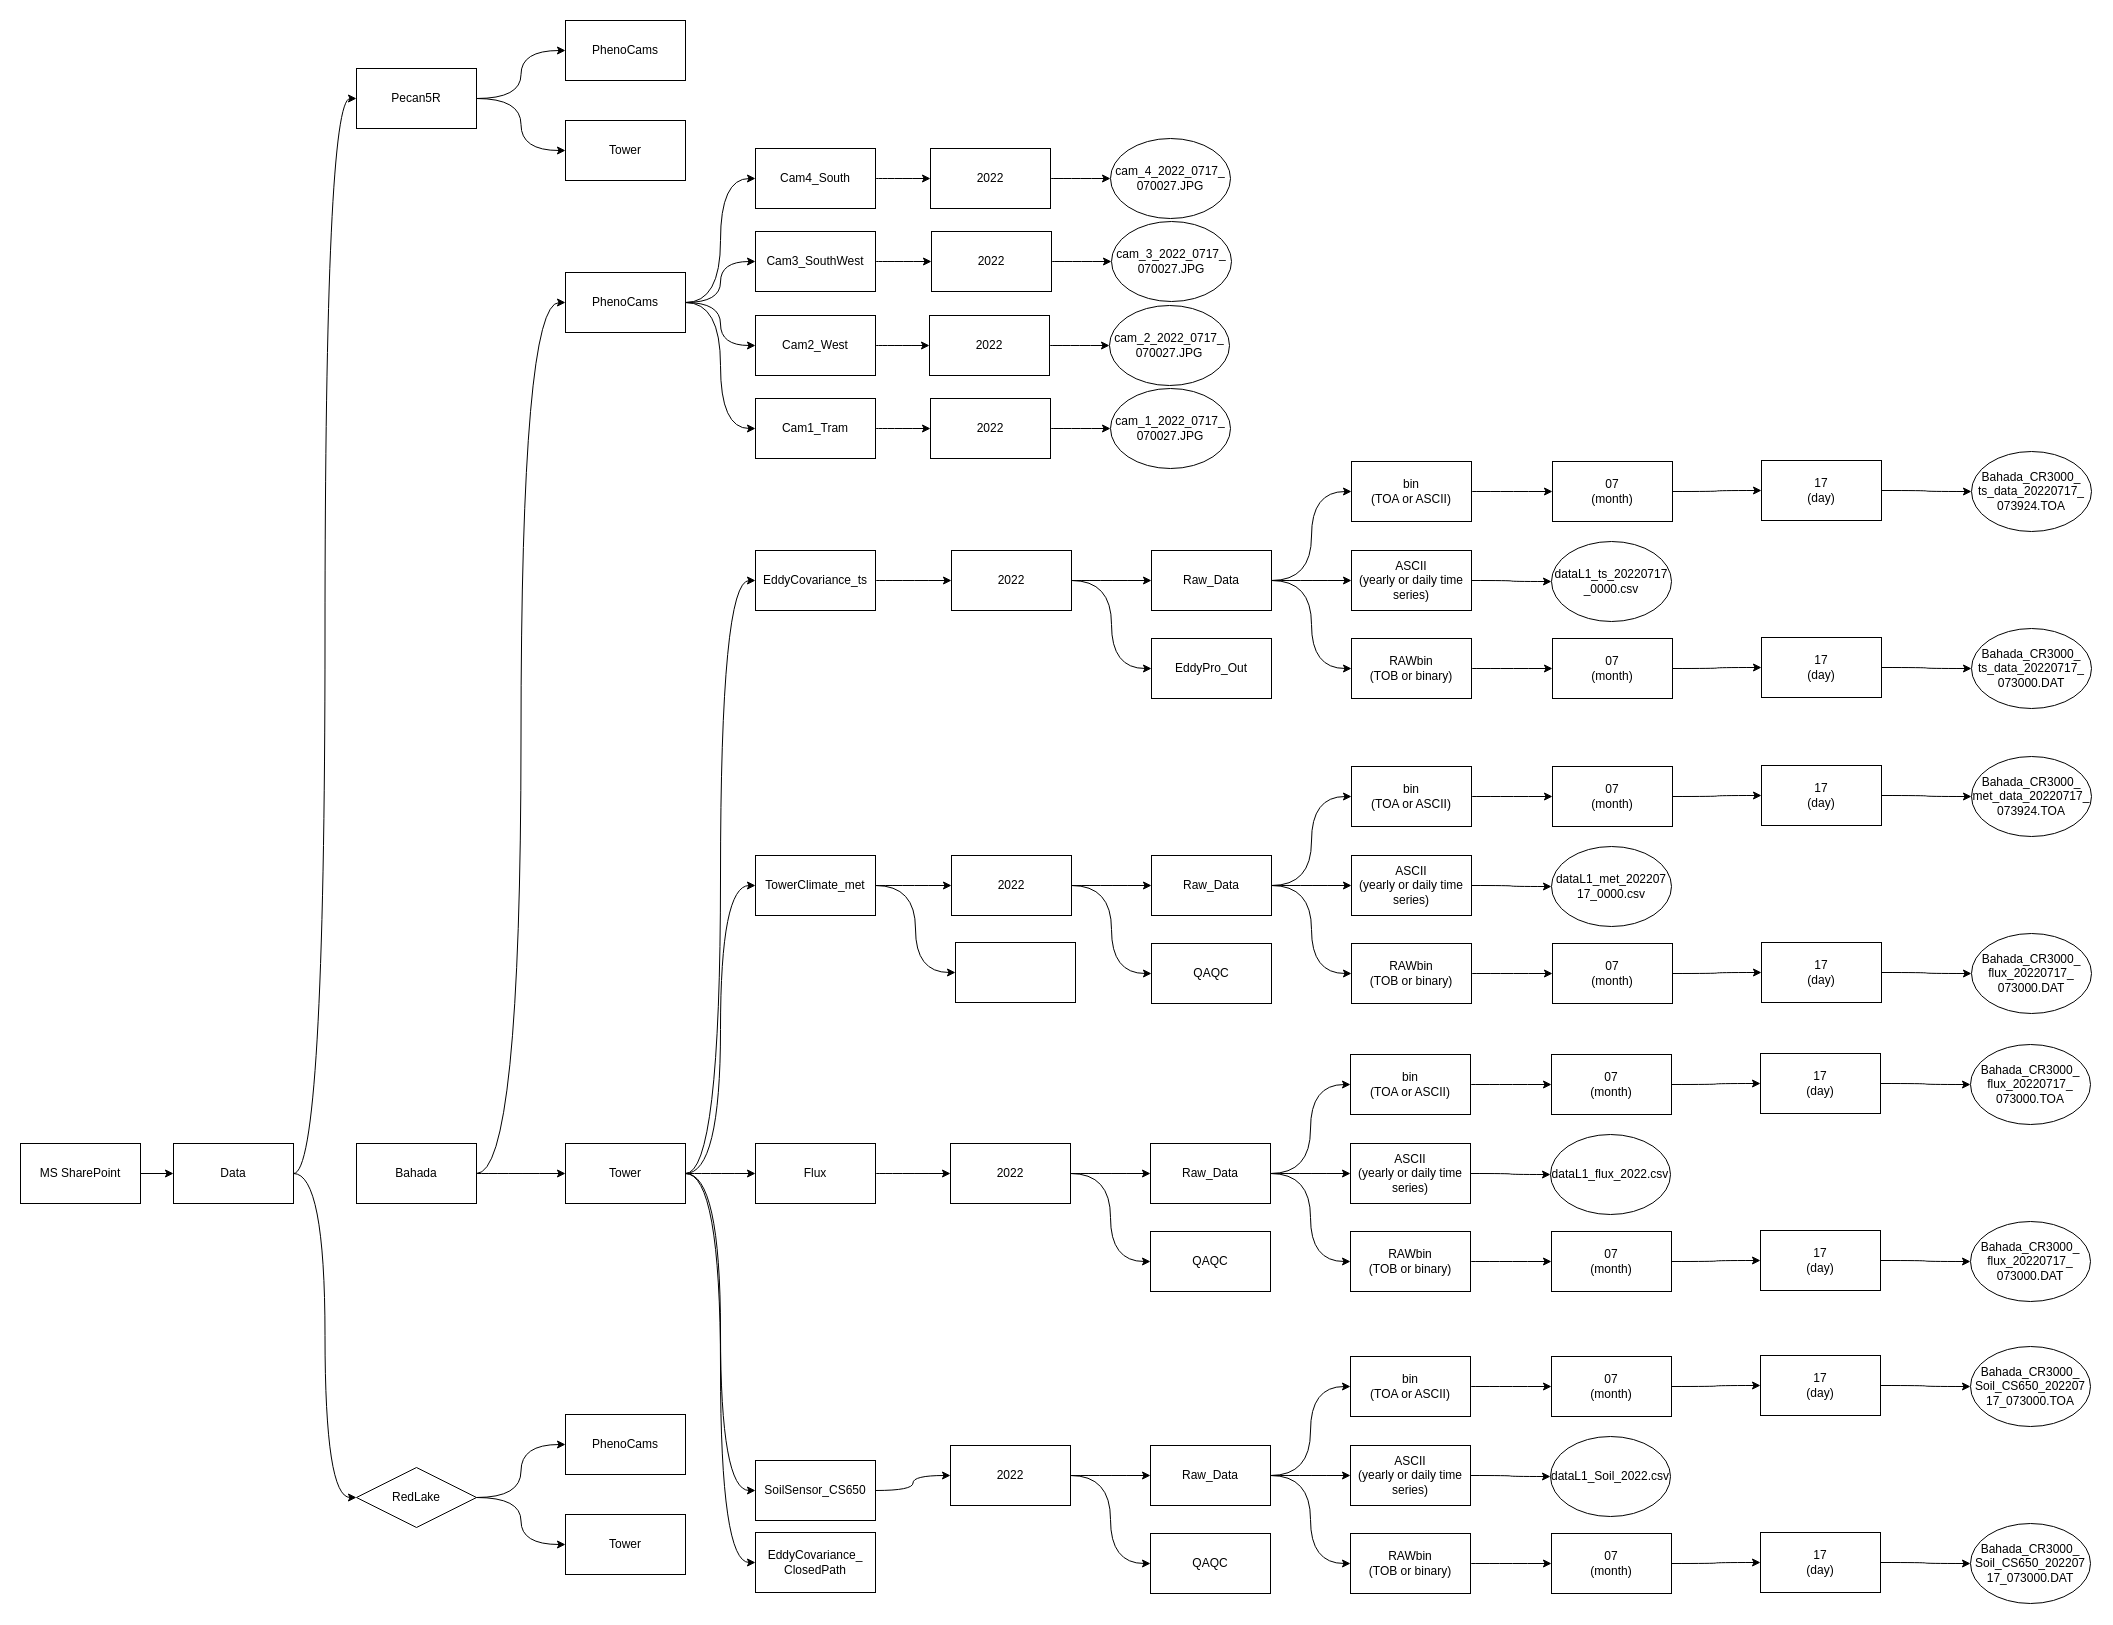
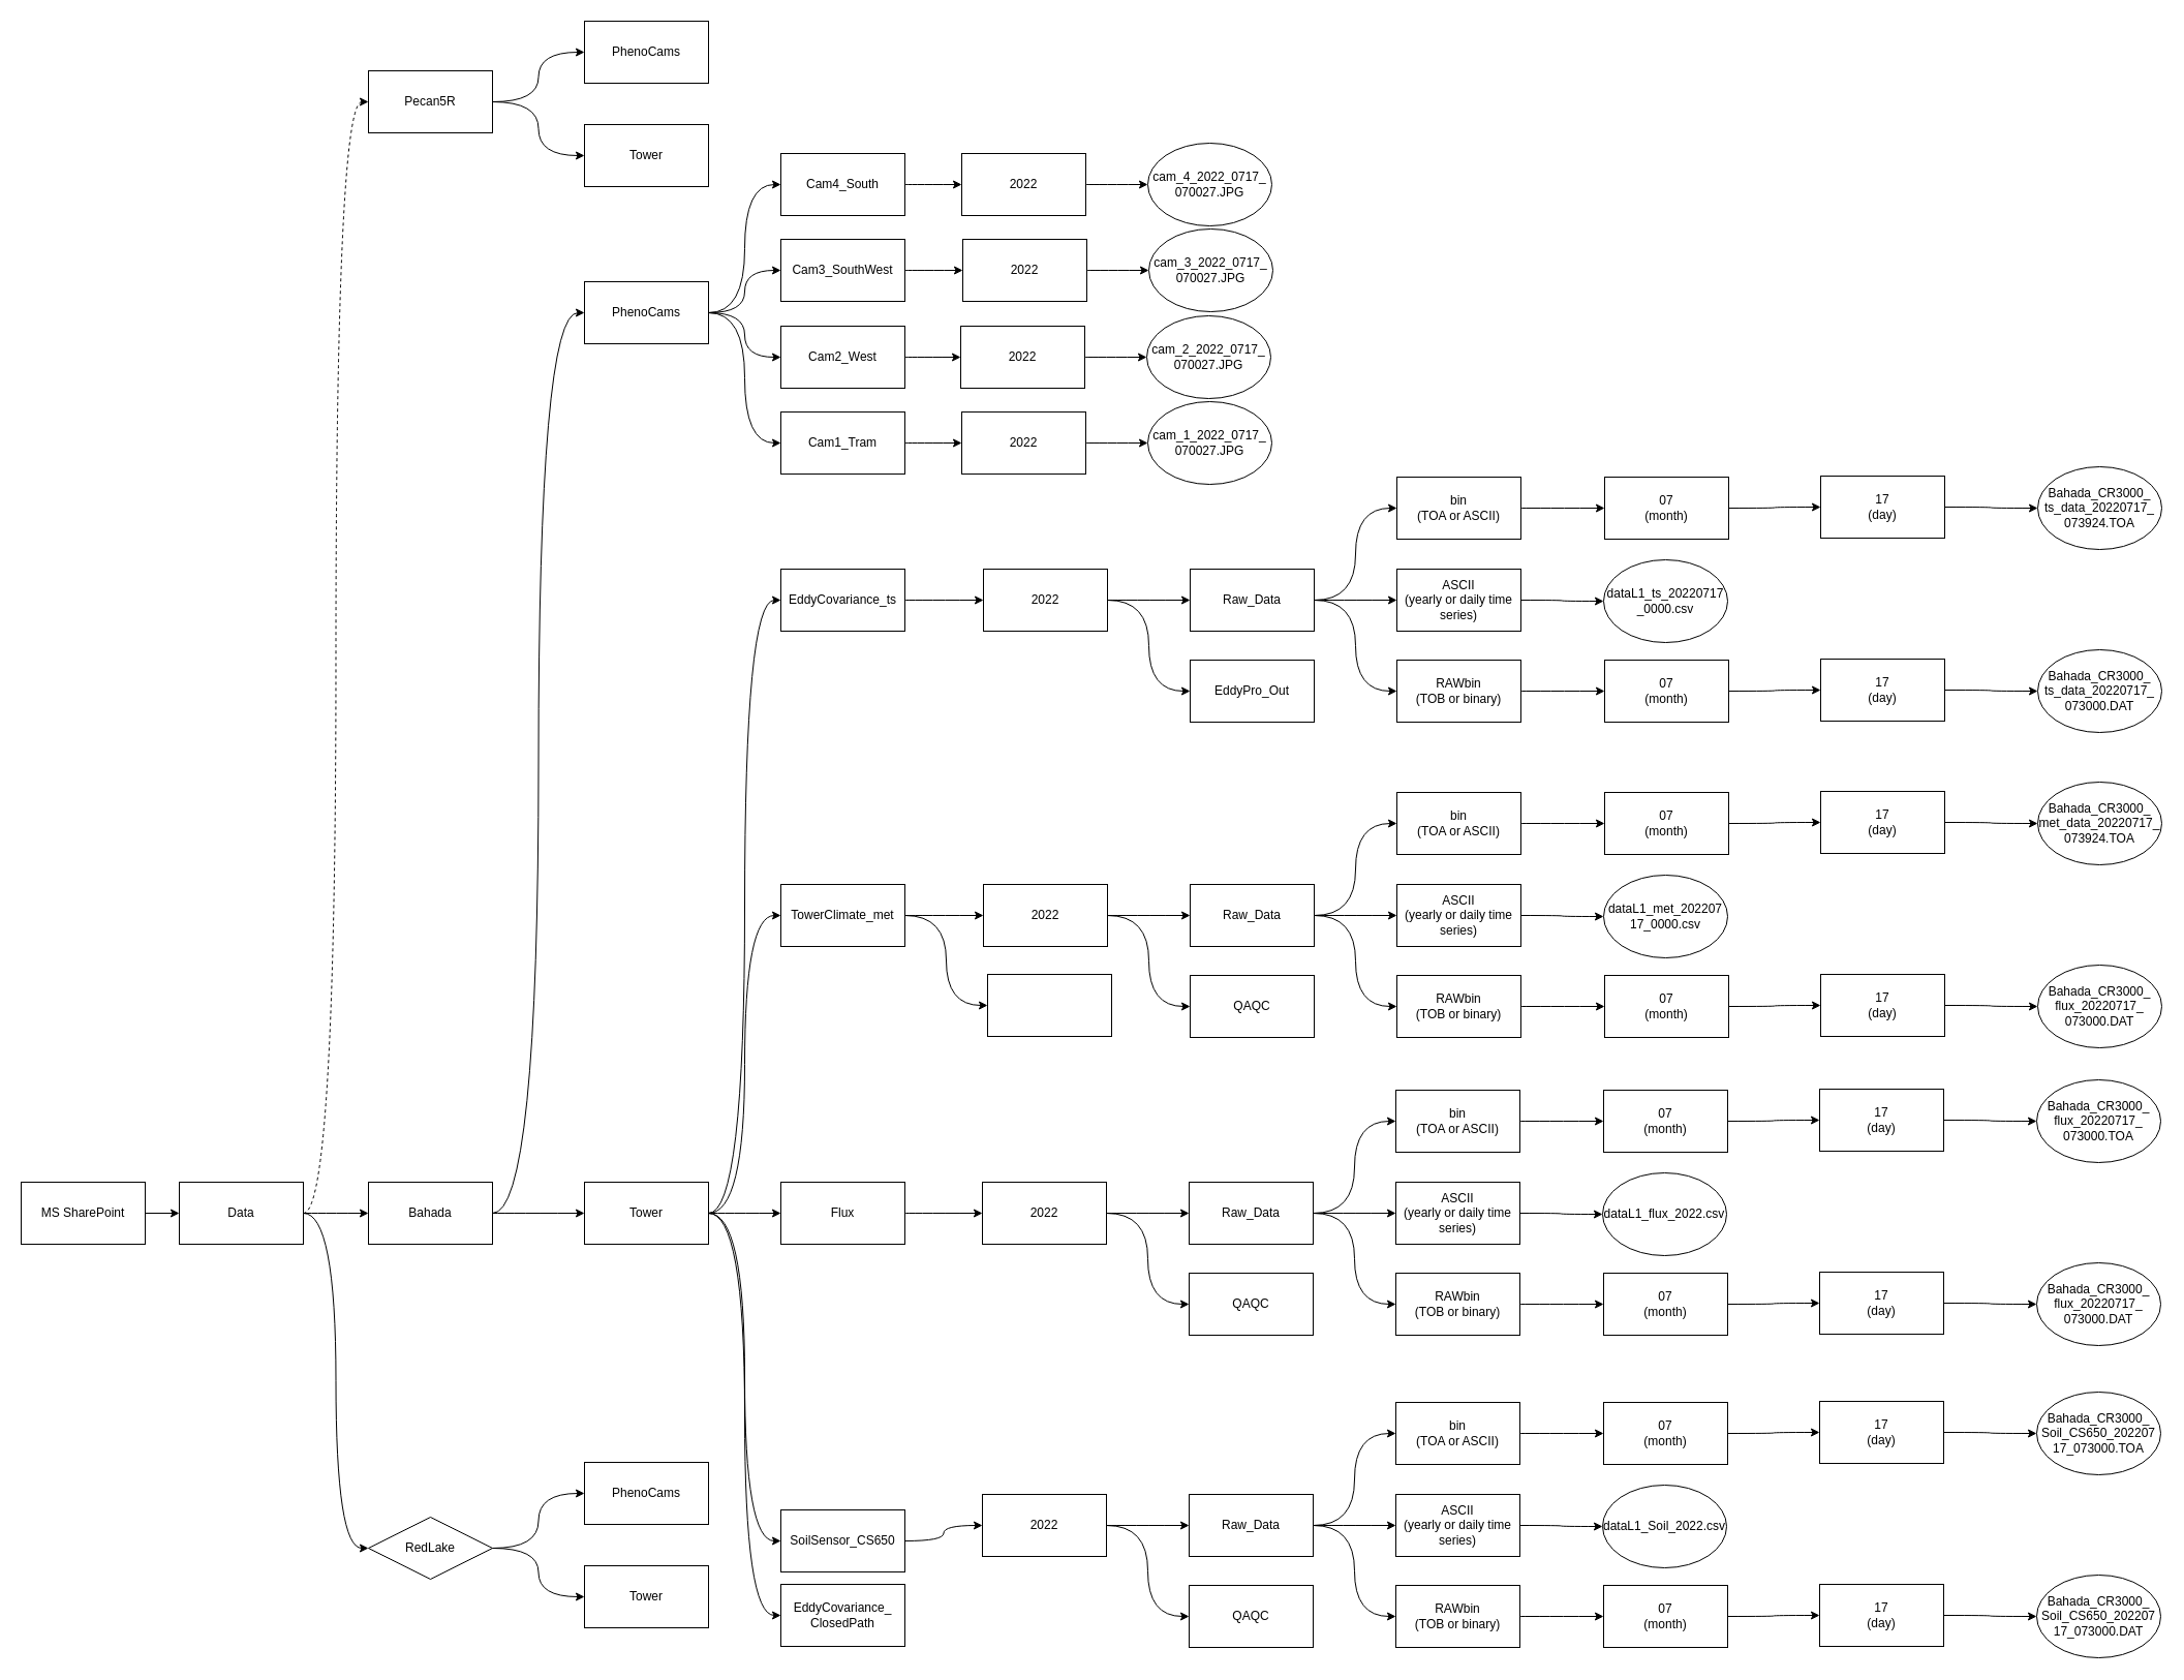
- <mxCell id="6" style="edgeStyle=orthogonalEdgeStyle;rounded=0;orthogonalLoop=1;jettySize=auto;html=1;exitX=1;exitY=0.5;exitDx=0;exitDy=0;entryX=0;entryY=0.5;entryDx=0;entryDy=0;curved=1;" parent="1" source="7" target="16" edge="1"><mxGeometry relative="1" as="geometry" /></mxCell>
+ <mxCell id="6" style="edgeStyle=orthogonalEdgeStyle;rounded=0;orthogonalLoop=1;jettySize=auto;html=1;exitX=1;exitY=0.5;exitDx=0;exitDy=0;entryX=0;entryY=0.5;entryDx=0;entryDy=0;curved=1;dashed=1;" parent="1" source="7" target="16" edge="1"><mxGeometry relative="1" as="geometry" /></mxCell>
+ <mxCell id="4" style="edgeStyle=orthogonalEdgeStyle;rounded=0;orthogonalLoop=1;jettySize=auto;html=1;exitX=1;exitY=0.5;exitDx=0;exitDy=0;entryX=0;entryY=0.5;entryDx=0;entryDy=0;curved=1;" parent="1" source="7" target="10" edge="1"><mxGeometry relative="1" as="geometry" /></mxCell>
